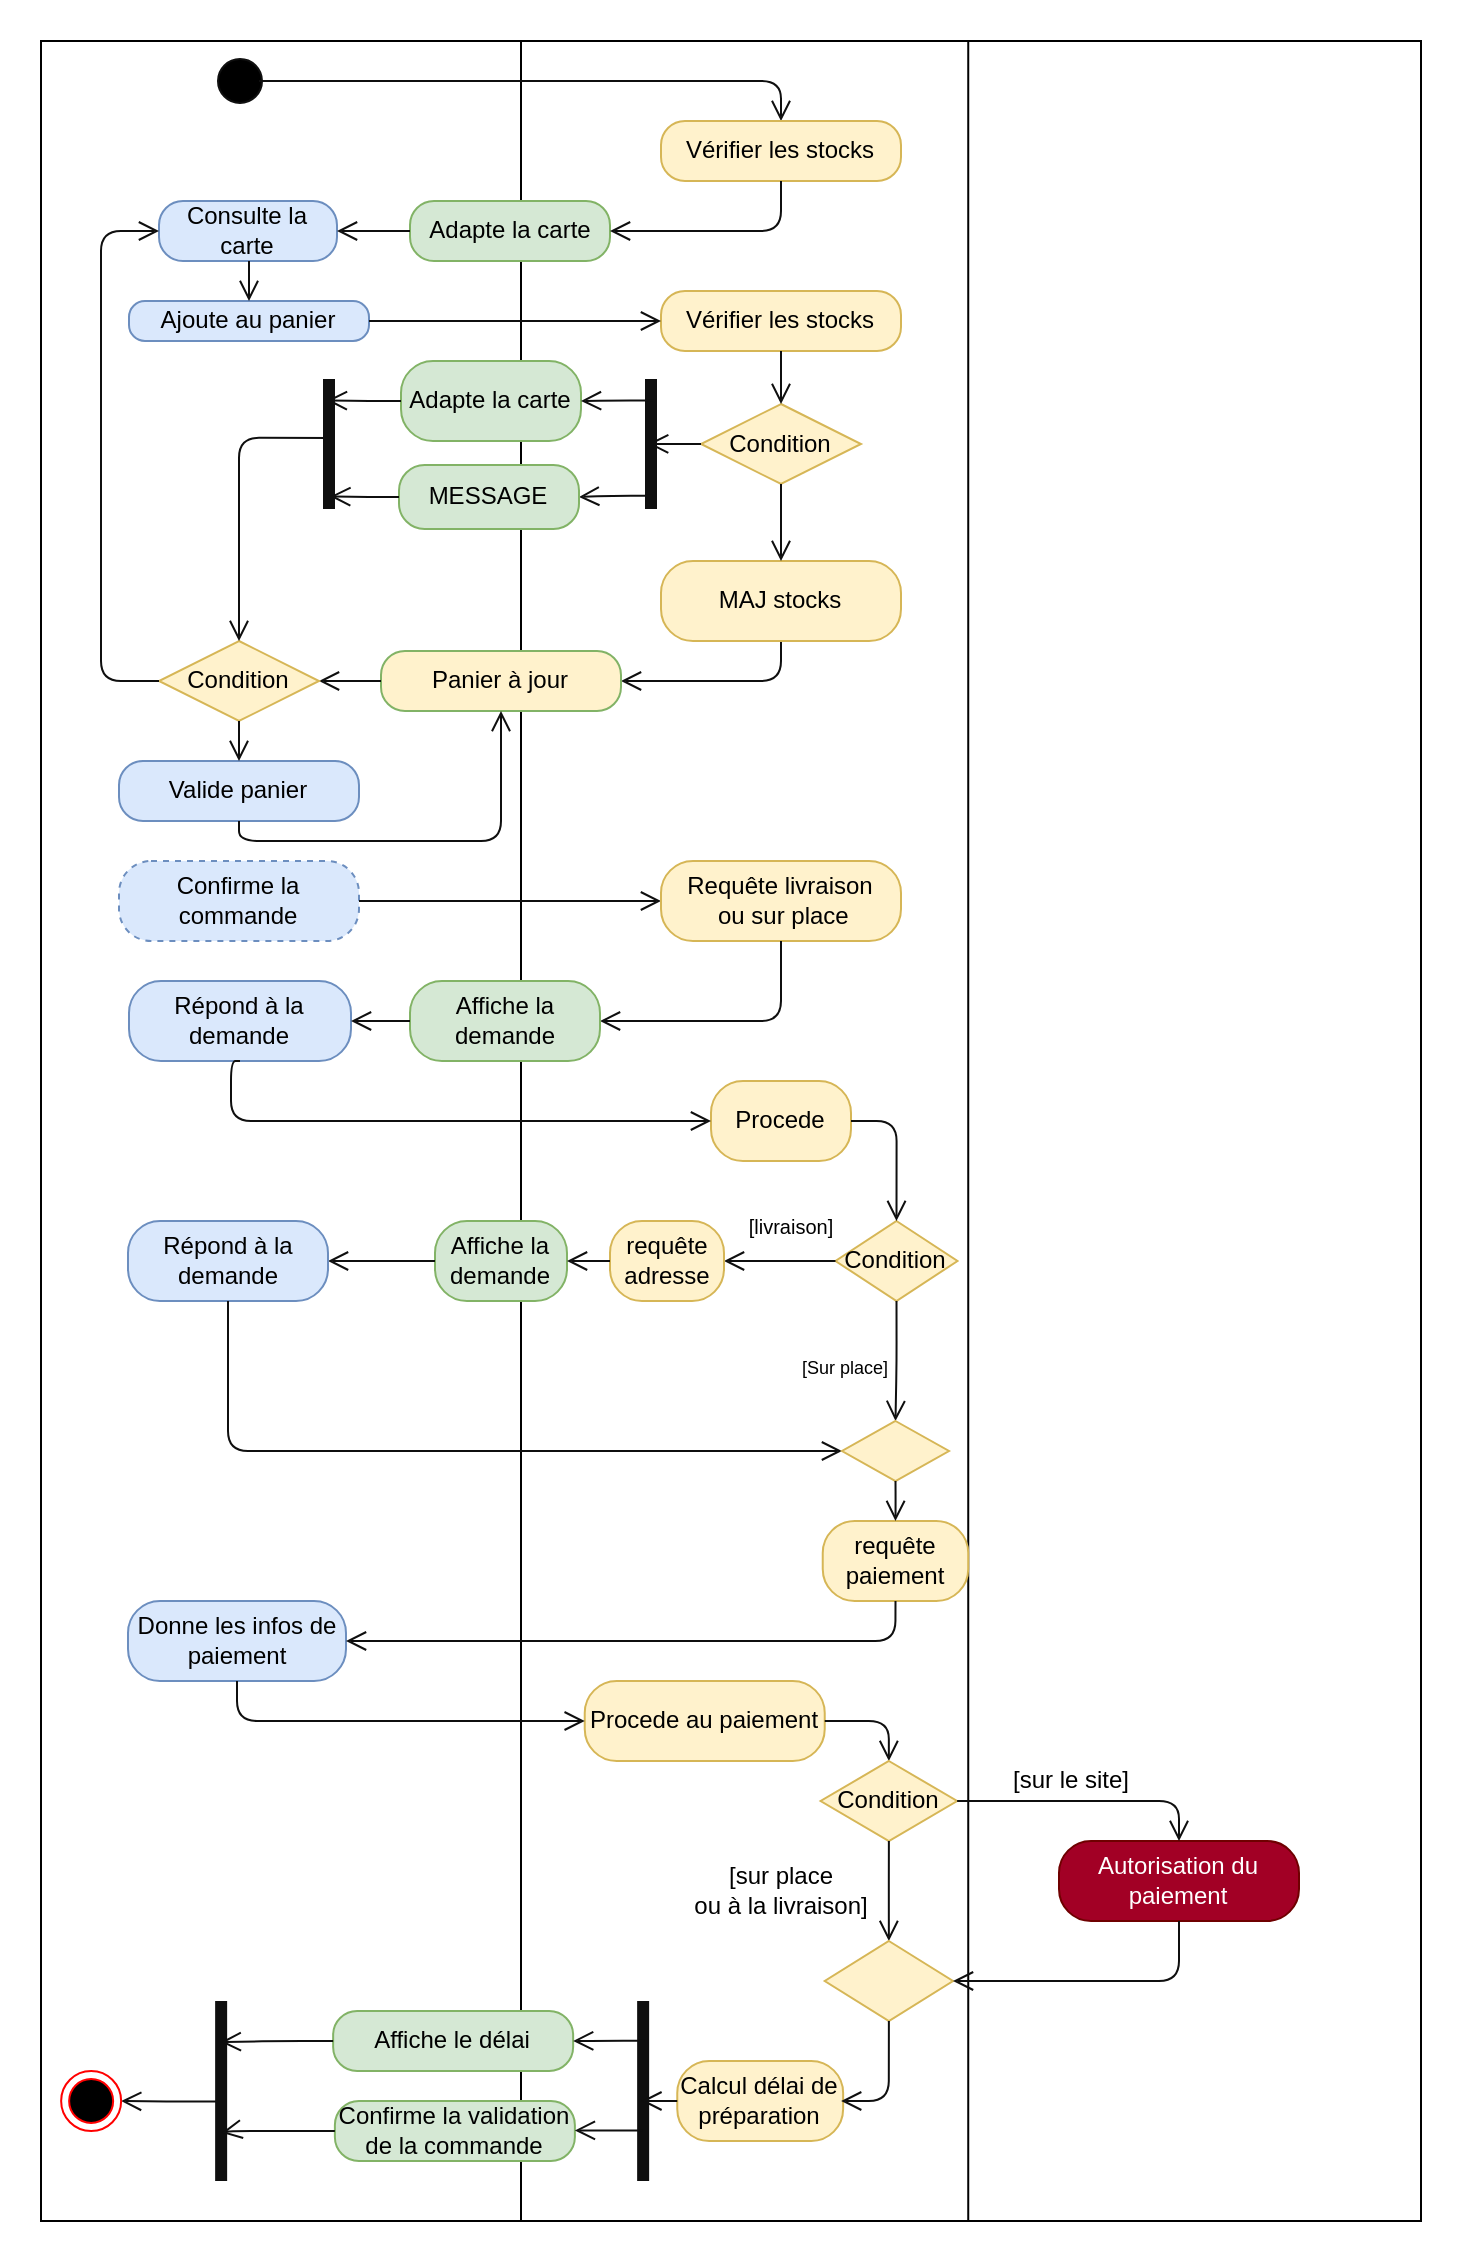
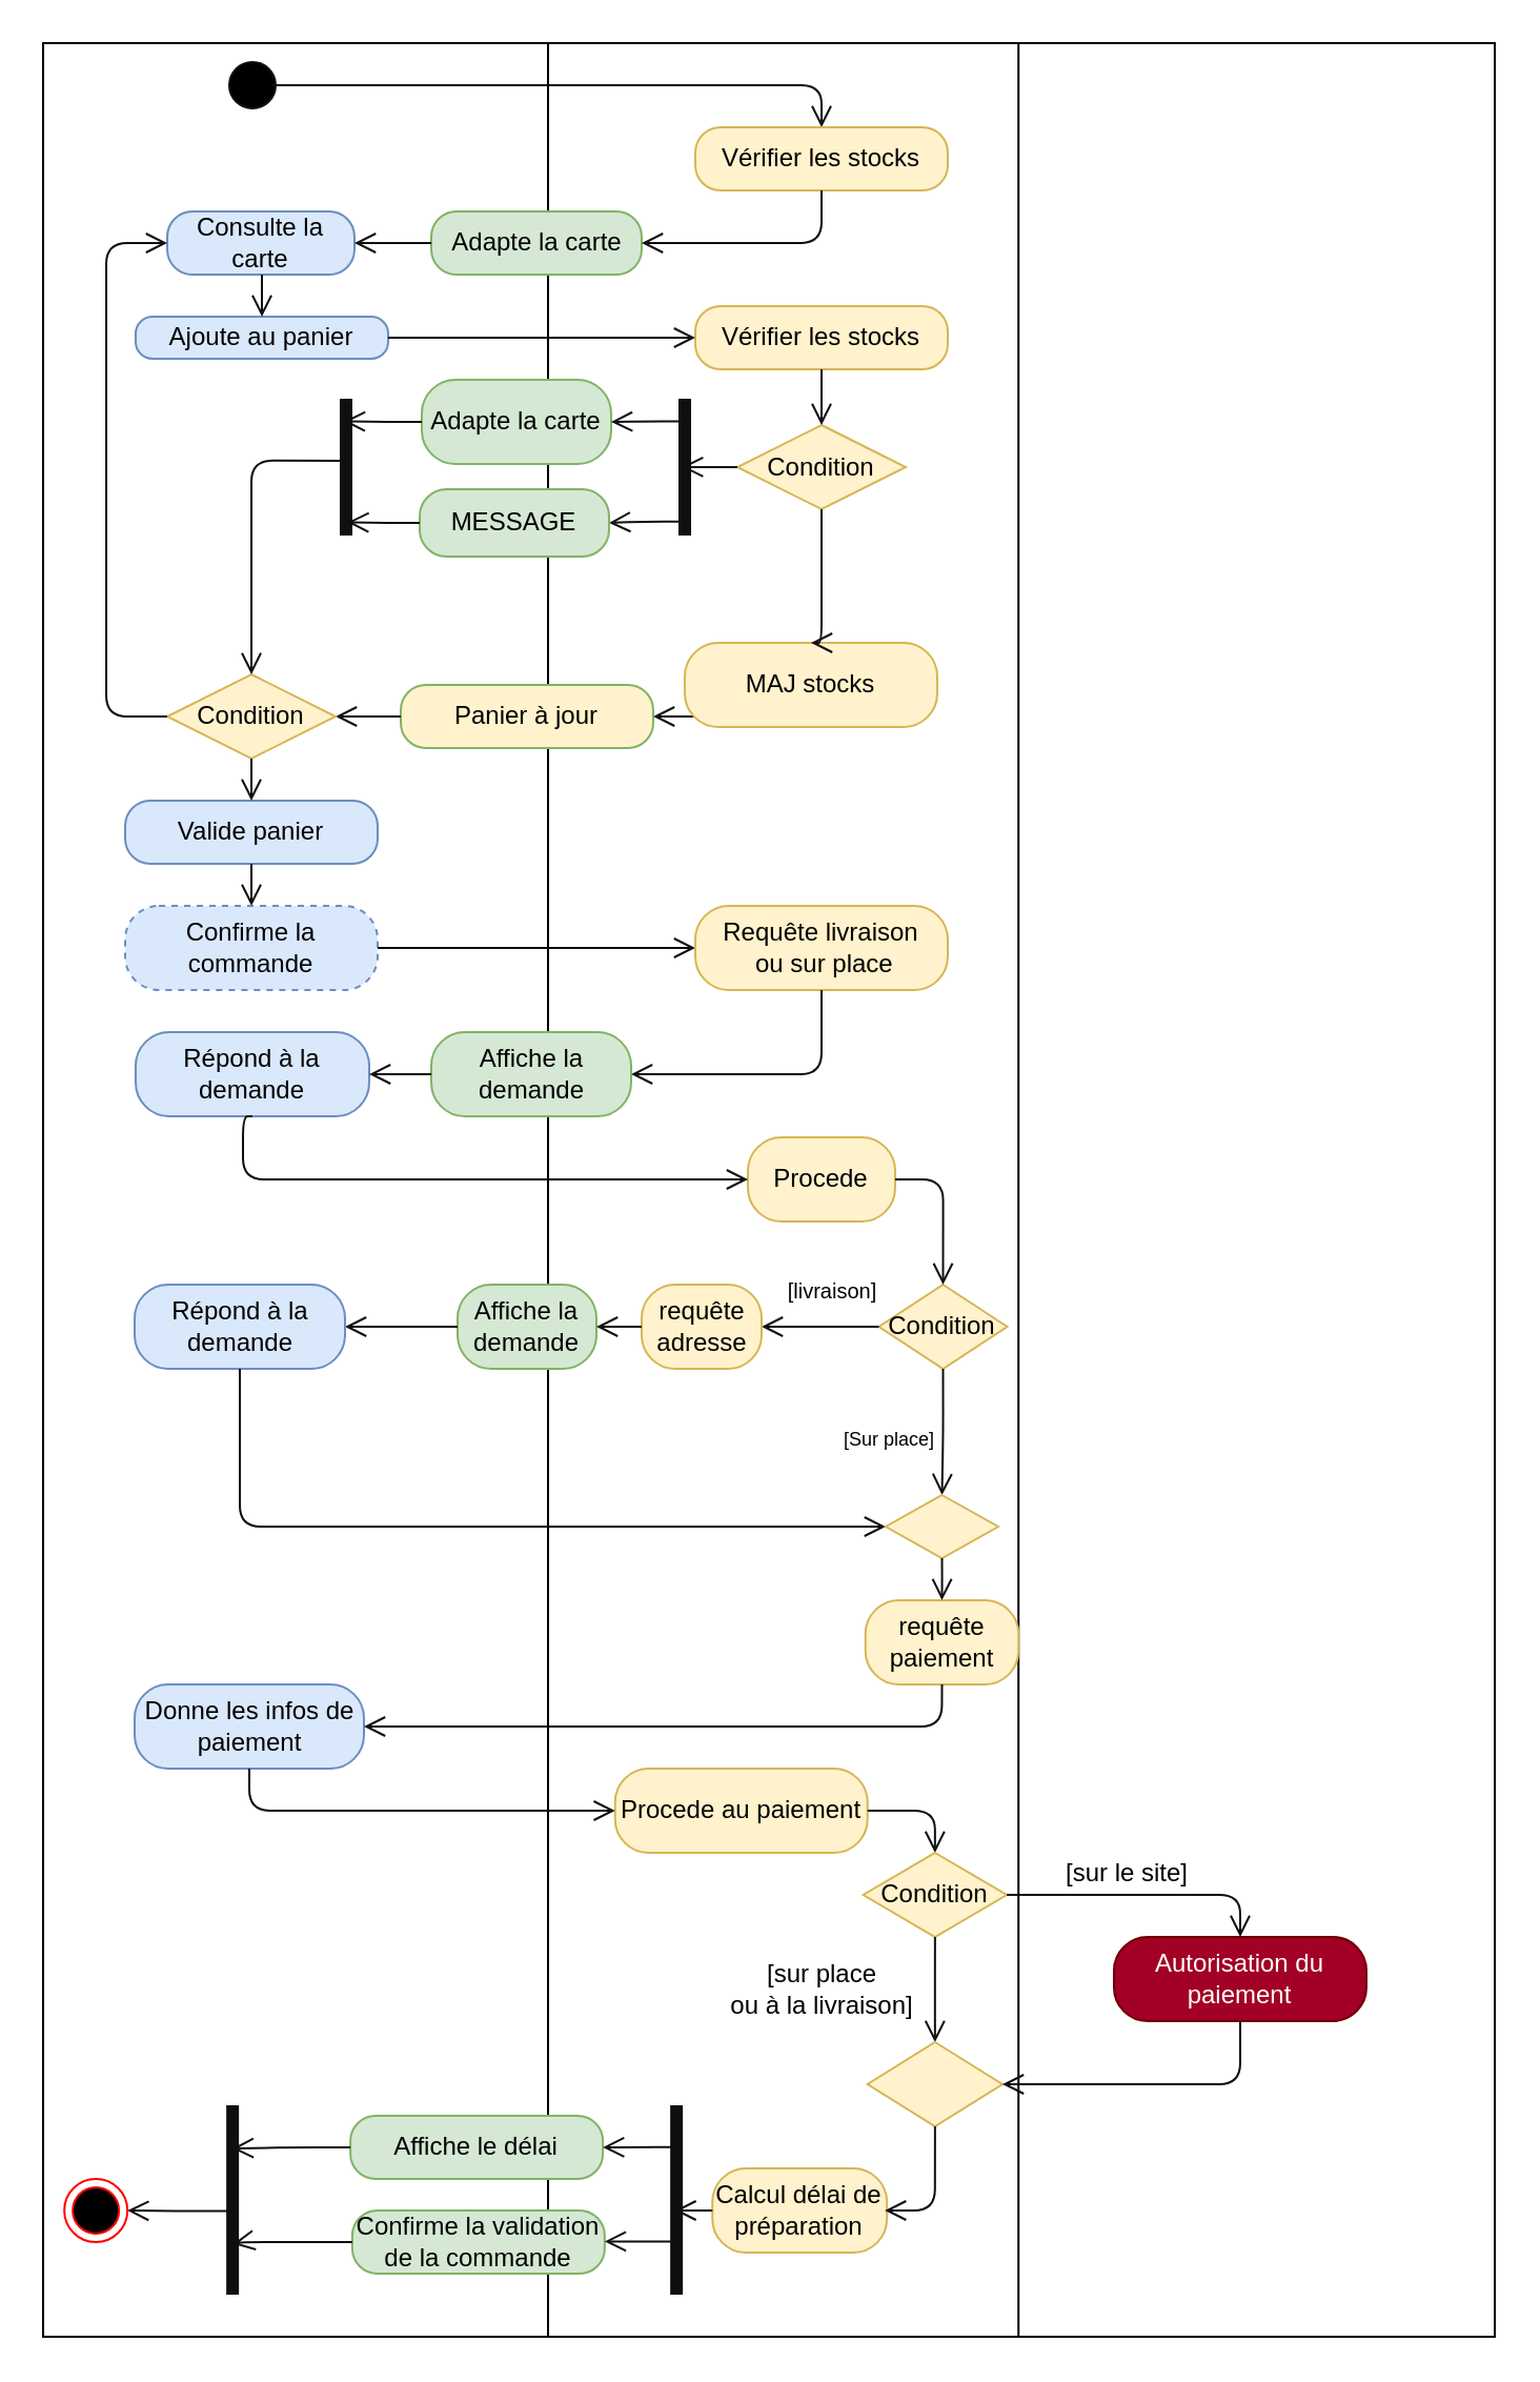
- <mxCell id="19" value="MAJ stocks" style="rounded=1;whiteSpace=wrap;html=1;arcSize=40;fillColor=#fff2cc;shadow=0;sketch=0;strokeColor=#d6b656;" vertex="1" parent="1"><mxGeometry x="330" y="280" width="120" height="40" as="geometry" /></mxCell>
+ <mxCell id="19" value="MAJ stocks" style="rounded=1;whiteSpace=wrap;html=1;arcSize=40;fillColor=#fff2cc;shadow=0;sketch=0;strokeColor=#d6b656;" vertex="1" parent="1"><mxGeometry x="325" y="305" width="120" height="40" as="geometry" /></mxCell>
- <mxCell id="38" value="" style="edgeStyle=orthogonalEdgeStyle;html=1;verticalAlign=bottom;endArrow=open;endSize=8;exitX=0.5;exitY=1;exitDx=0;exitDy=0;strokeColor=#0F0F0F;" edge="1" parent="1" source="21" target="11"><mxGeometry relative="1" as="geometry"><mxPoint x="119" y="740" as="targetPoint" /><mxPoint x="119" y="660" as="sourcePoint" /></mxGeometry></mxCell>
+ <mxCell id="38" value="" style="edgeStyle=orthogonalEdgeStyle;html=1;verticalAlign=bottom;endArrow=open;endSize=8;exitX=0.5;exitY=1;exitDx=0;exitDy=0;strokeColor=#0F0F0F;entryX=0.5;entryY=0;entryDx=0;entryDy=0;" edge="1" parent="1" source="21" target="39"><mxGeometry relative="1" as="geometry"><mxPoint x="119" y="740" as="targetPoint" /><mxPoint x="119" y="660" as="sourcePoint" /></mxGeometry></mxCell>
